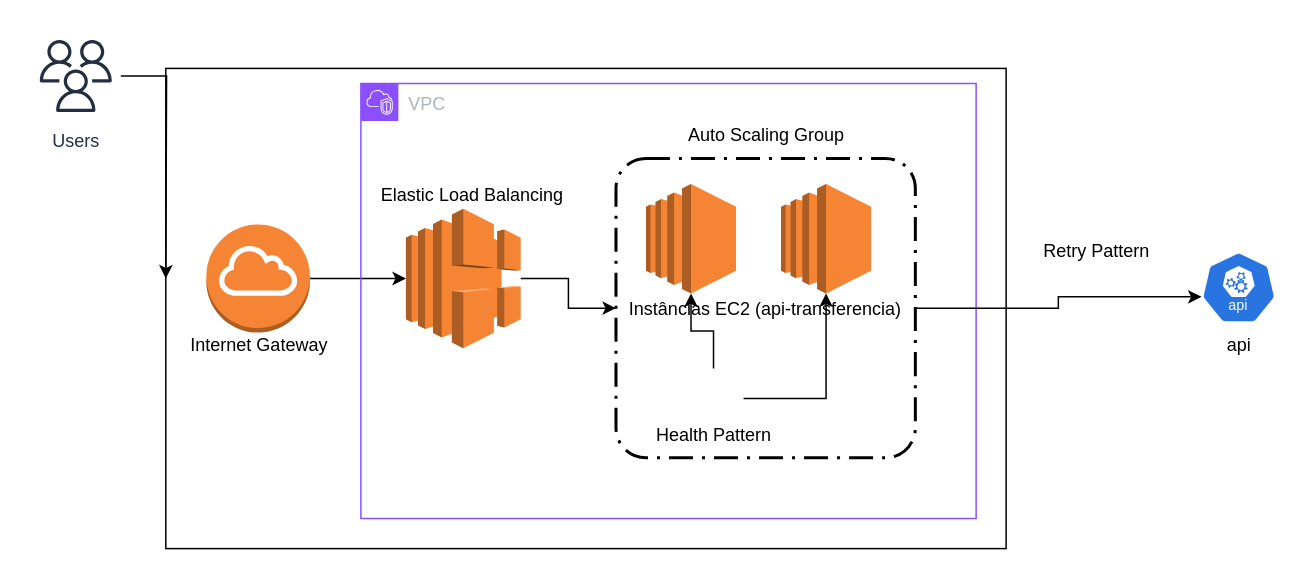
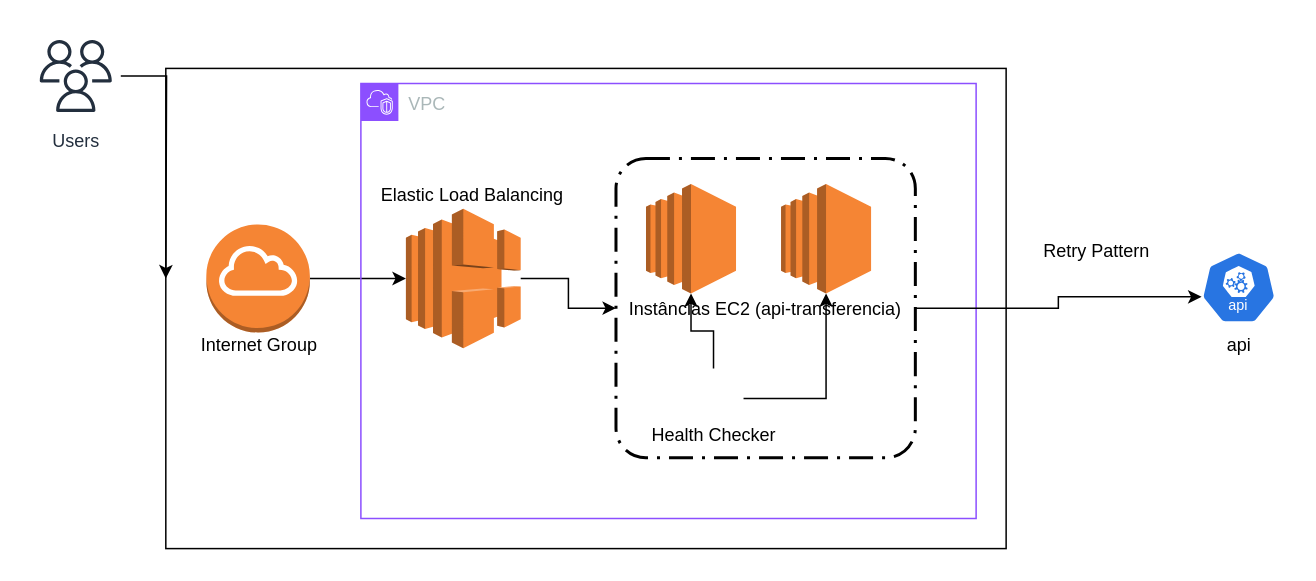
- <mxCell id="10" value="Auto Scaling Group" style="text;html=1;align=center;verticalAlign=middle;resizable=0;points=[];autosize=1;strokeColor=none;fillColor=none;" vertex="1" parent="1"><mxGeometry x="444.75" y="75" width="130" height="30" as="geometry" /></mxCell>
- <mxCell id="16" value="Internet Gateway" style="text;html=1;align=center;verticalAlign=middle;resizable=0;points=[];autosize=1;strokeColor=none;fillColor=none;" vertex="1" parent="1"><mxGeometry x="116.5" y="215" width="110" height="30" as="geometry" /></mxCell>
+ <mxCell id="16" value="Internet Group" style="text;html=1;align=center;verticalAlign=middle;resizable=0;points=[];autosize=1;strokeColor=none;fillColor=none;" vertex="1" parent="1"><mxGeometry x="116.5" y="215" width="110" height="30" as="geometry" /></mxCell>
- <mxCell id="19" value="Health Pattern" style="text;html=1;align=center;verticalAlign=middle;resizable=0;points=[];autosize=1;strokeColor=none;fillColor=none;" vertex="1" parent="1"><mxGeometry x="420" y="274.5" width="110" height="30" as="geometry" /></mxCell>
+ <mxCell id="19" value="Health Checker" style="text;html=1;align=center;verticalAlign=middle;resizable=0;points=[];autosize=1;strokeColor=none;fillColor=none;" vertex="1" parent="1"><mxGeometry x="420" y="274.5" width="110" height="30" as="geometry" /></mxCell>
